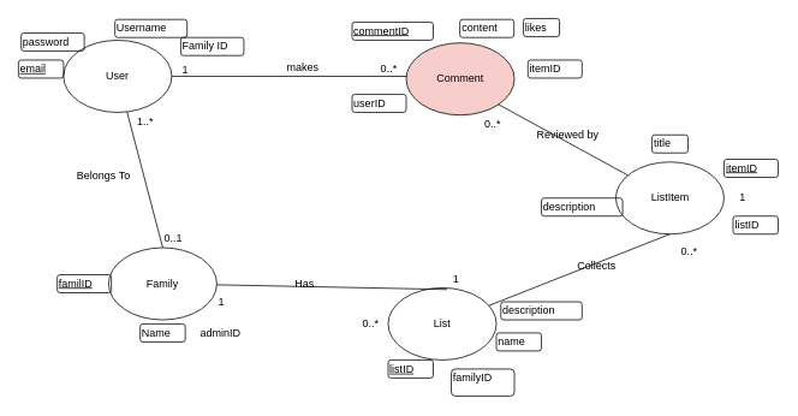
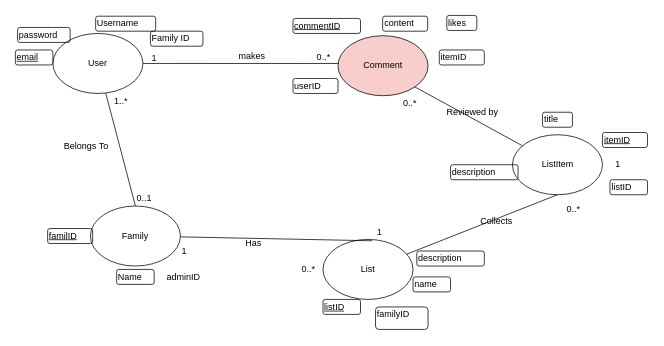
- <mxCell id="45" value="likes" style="text;html=1;resizable=0;points=[];autosize=1;align=left;verticalAlign=top;spacingTop=-4;rounded=1;strokeColor=#000000;fillColor=#ffffff;" vertex="1" parent="1"><mxGeometry x="580" y="20" width="40" height="20" as="geometry" /></mxCell>
+ <mxCell id="45" value="likes" style="text;html=1;resizable=0;points=[];autosize=1;align=left;verticalAlign=top;spacingTop=-4;rounded=1;strokeColor=#000000;fillColor=#ffffff;" vertex="1" parent="1"><mxGeometry x="595" y="20" width="40" height="20" as="geometry" /></mxCell>
- <mxCell id="13" value="Has" style="text;html=1;resizable=0;points=[];autosize=1;align=left;verticalAlign=top;spacingTop=-4;" vertex="1" parent="1"><mxGeometry x="325" y="304" width="40" height="20" as="geometry" /></mxCell>
+ <mxCell id="13" value="Has" style="text;html=1;resizable=0;points=[];autosize=1;align=left;verticalAlign=top;spacingTop=-4;" vertex="1" parent="1"><mxGeometry x="325" y="314" width="40" height="20" as="geometry" /></mxCell>
